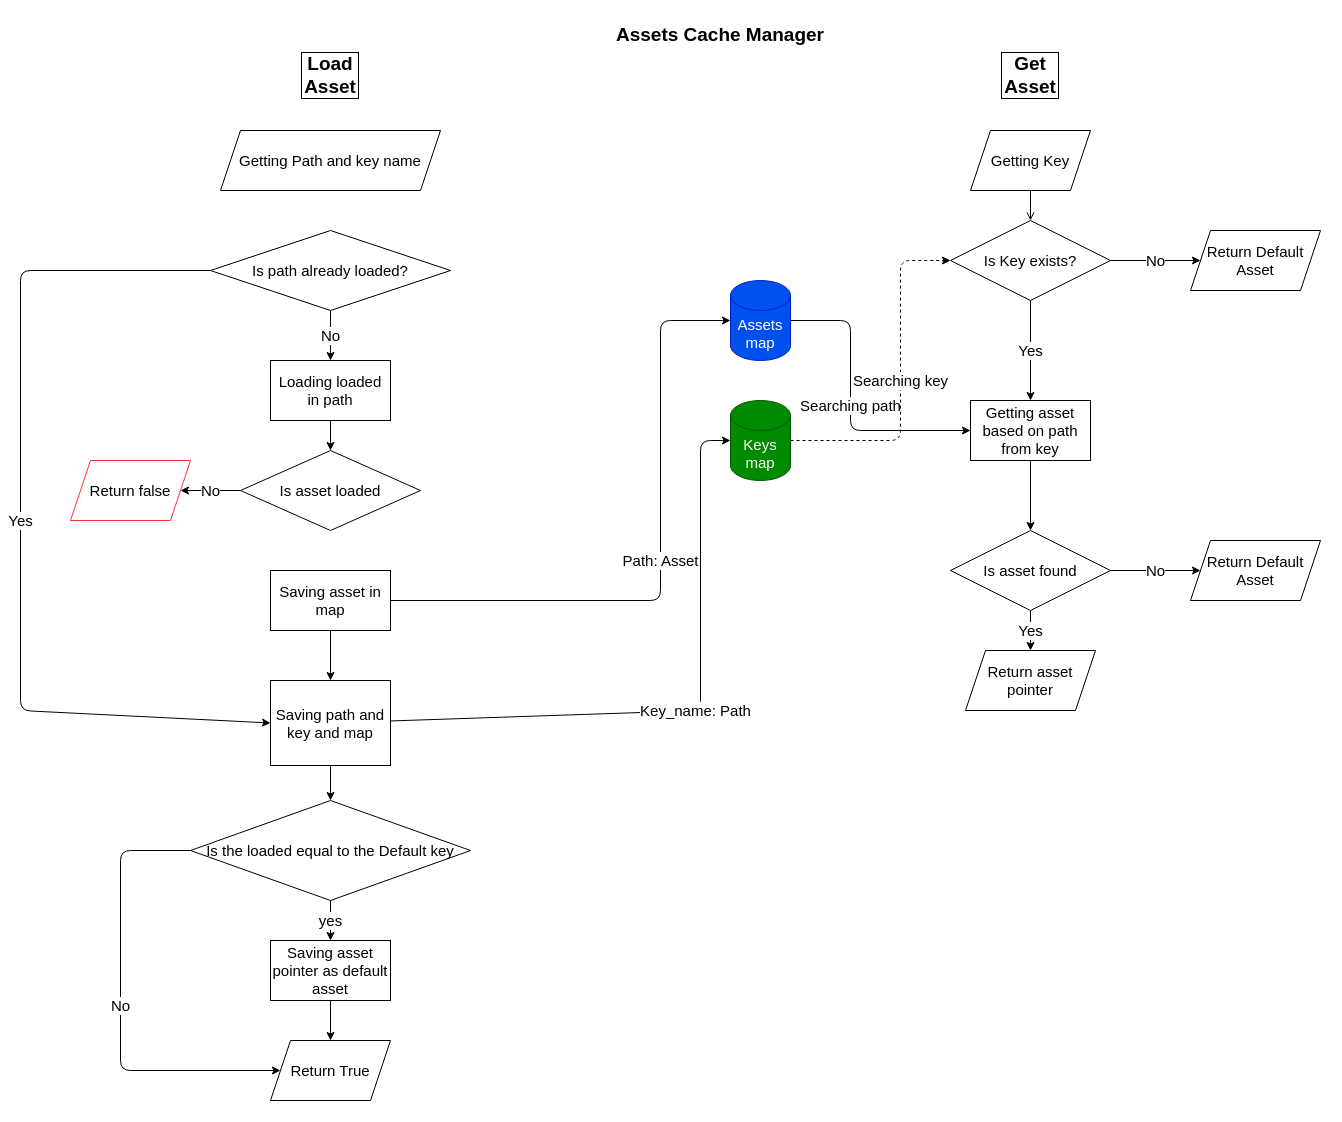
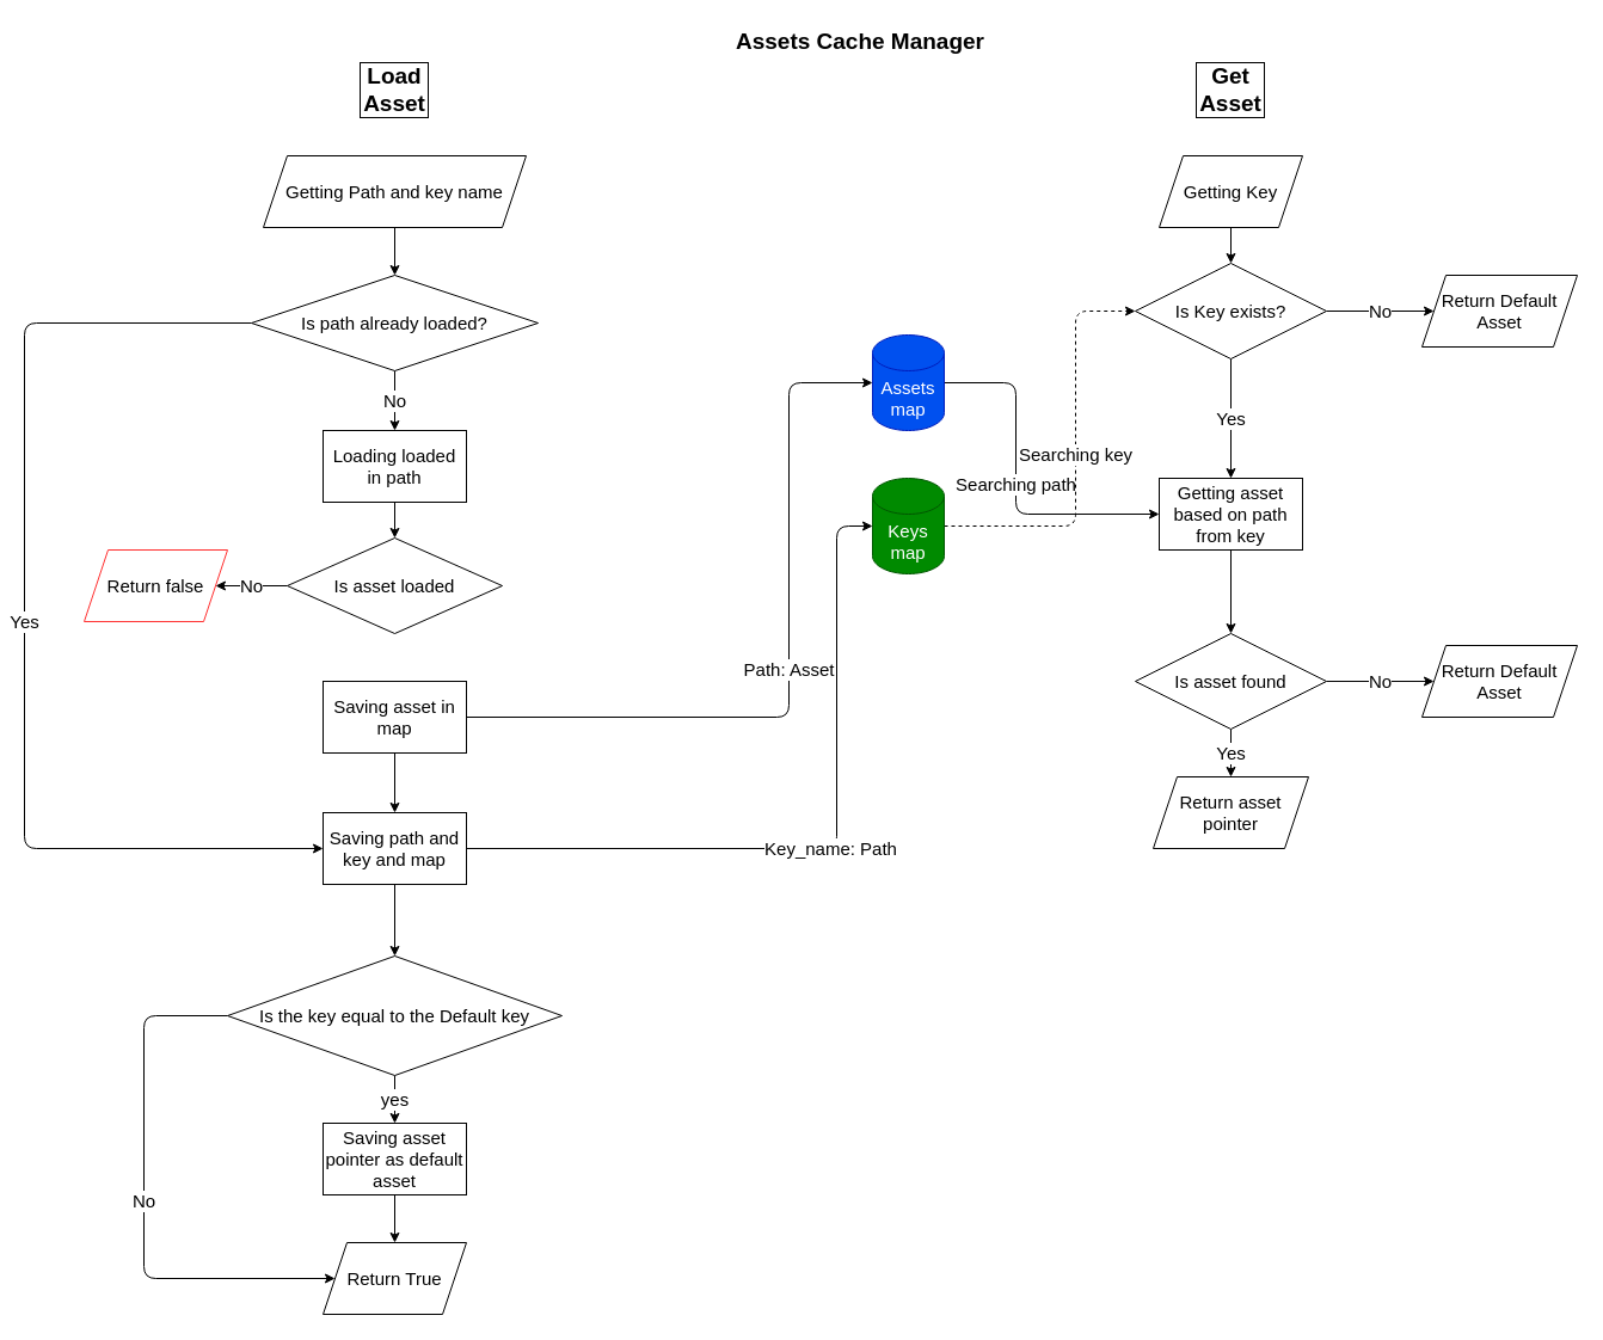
+ <mxCell id="4" value="" style="edgeStyle=none;html=1;fontSize=15;" parent="1" source="5" target="8" edge="1"><mxGeometry relative="1" as="geometry" /></mxCell>
- <mxCell id="30" style="edgeStyle=none;html=1;entryX=0.5;entryY=0;entryDx=0;entryDy=0;fontSize=15;endArrow=open;" parent="1" source="31" target="35" edge="1"><mxGeometry relative="1" as="geometry" /></mxCell>
+ <mxCell id="30" style="edgeStyle=none;html=1;entryX=0.5;entryY=0;entryDx=0;entryDy=0;fontSize=15;" parent="1" source="31" target="35" edge="1"><mxGeometry relative="1" as="geometry" /></mxCell>
- <mxCell id="21" value="Saving path and key and map" style="whiteSpace=wrap;html=1;fontSize=15;labelBorderColor=none;" parent="1" vertex="1"><mxGeometry x="270" y="680" width="120" height="85" as="geometry" /></mxCell>
+ <mxCell id="21" value="Saving path and key and map" style="whiteSpace=wrap;html=1;fontSize=15;labelBorderColor=none;" parent="1" vertex="1"><mxGeometry x="270" y="680" width="120" height="60" as="geometry" /></mxCell>
- <mxCell id="26" value="Is the loaded equal to the Default key" style="rhombus;whiteSpace=wrap;html=1;fontSize=15;labelBorderColor=none;" parent="1" vertex="1"><mxGeometry x="190" y="800" width="280" height="100" as="geometry" /></mxCell>
+ <mxCell id="26" value="Is the key equal to the Default key" style="rhombus;whiteSpace=wrap;html=1;fontSize=15;labelBorderColor=none;" parent="1" vertex="1"><mxGeometry x="190" y="800" width="280" height="100" as="geometry" /></mxCell>
